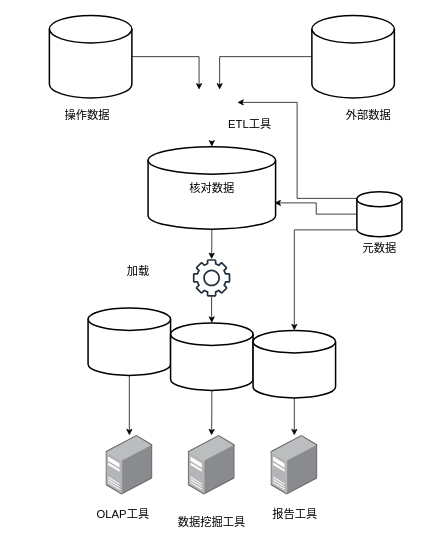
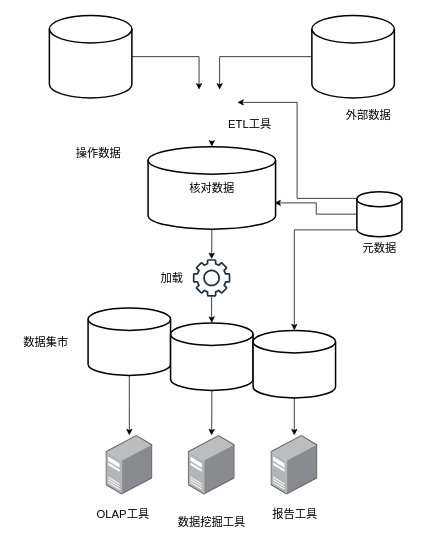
- <mxCell id="24" value="操作数据" style="text;html=1;align=center;verticalAlign=middle;resizable=0;points=[];autosize=1;strokeColor=none;fillColor=none;fontSize=15;" vertex="1" parent="1"><mxGeometry x="75" y="138" width="80" height="30" as="geometry" /></mxCell>
+ <mxCell id="24" value="操作数据" style="text;html=1;align=center;verticalAlign=middle;resizable=0;points=[];autosize=1;strokeColor=none;fillColor=none;fontSize=15;" vertex="1" parent="1"><mxGeometry x="90" y="188" width="80" height="30" as="geometry" /></mxCell>
- <mxCell id="33" value="加载" style="text;html=1;align=center;verticalAlign=middle;resizable=0;points=[];autosize=1;strokeColor=none;fillColor=none;fontSize=15;" vertex="1" parent="1"><mxGeometry x="157.9" y="345" width="50" height="30" as="geometry" /></mxCell>
+ <mxCell id="33" value="加载" style="text;html=1;align=center;verticalAlign=middle;resizable=0;points=[];autosize=1;strokeColor=none;fillColor=none;fontSize=15;" vertex="1" parent="1"><mxGeometry x="202.9" y="355" width="50" height="30" as="geometry" /></mxCell>
+ <mxCell id="21" value="数据集市" style="text;html=1;align=center;verticalAlign=middle;resizable=0;points=[];autosize=1;strokeColor=none;fillColor=none;fontSize=15;" vertex="1" parent="1"><mxGeometry x="20" y="440" width="80" height="30" as="geometry" /></mxCell>
